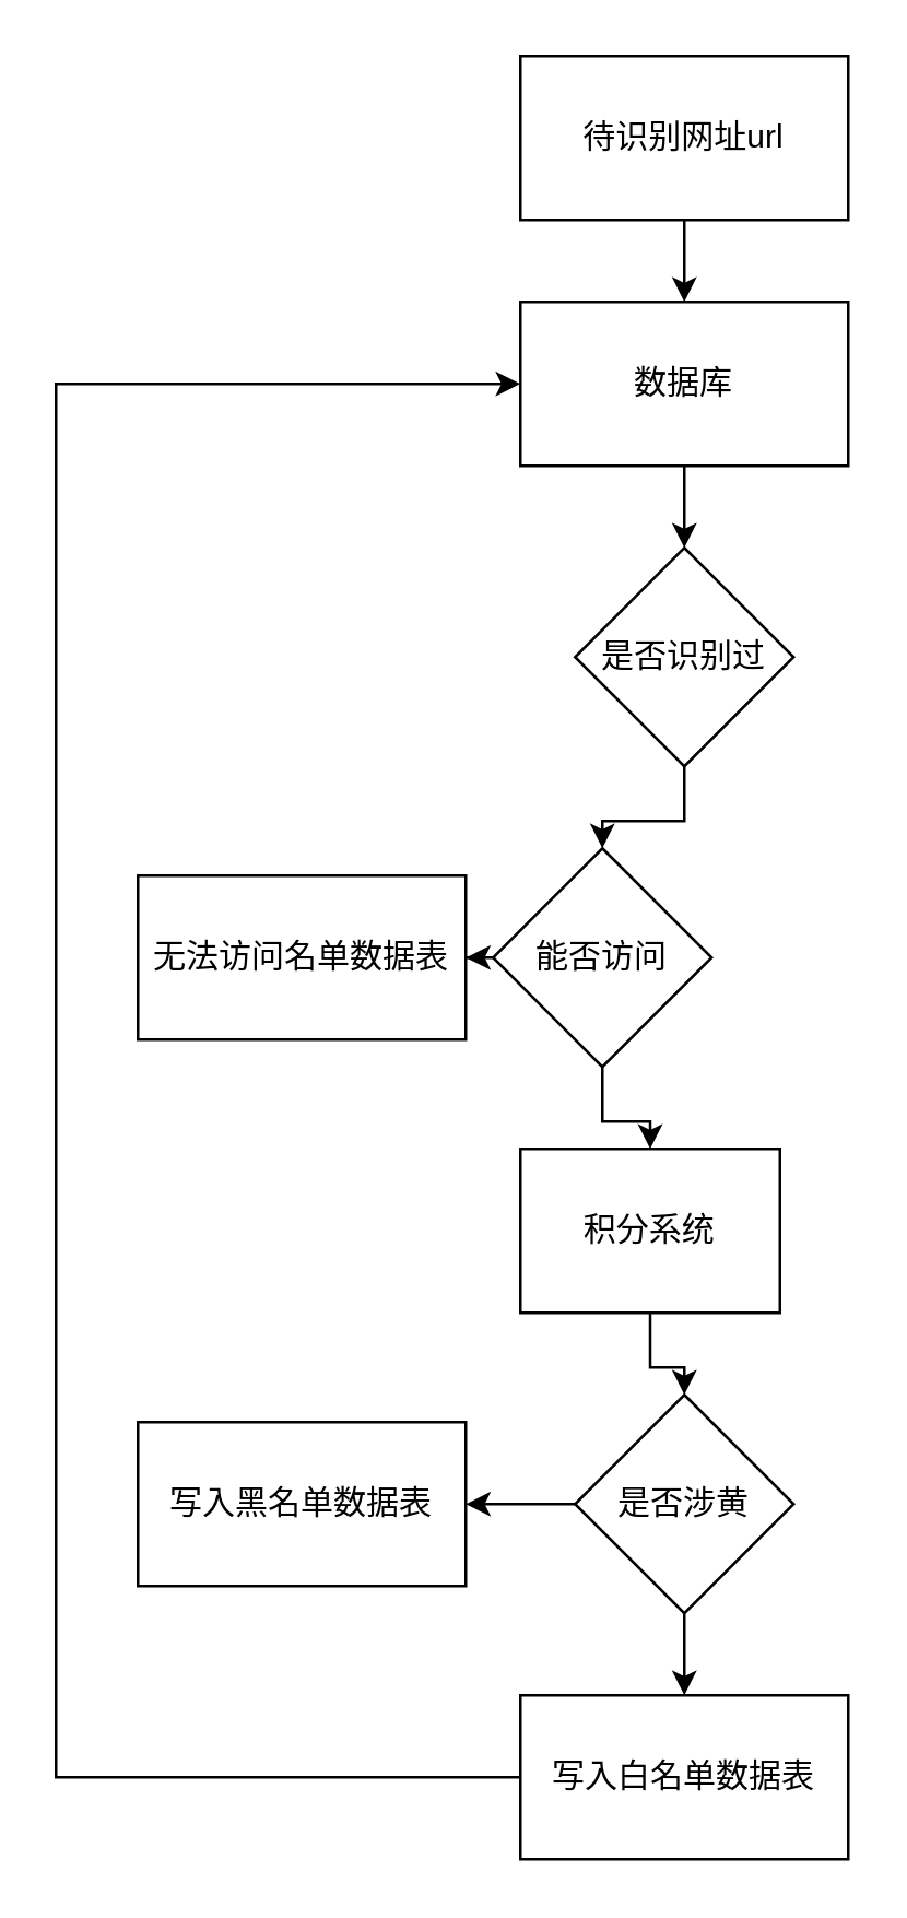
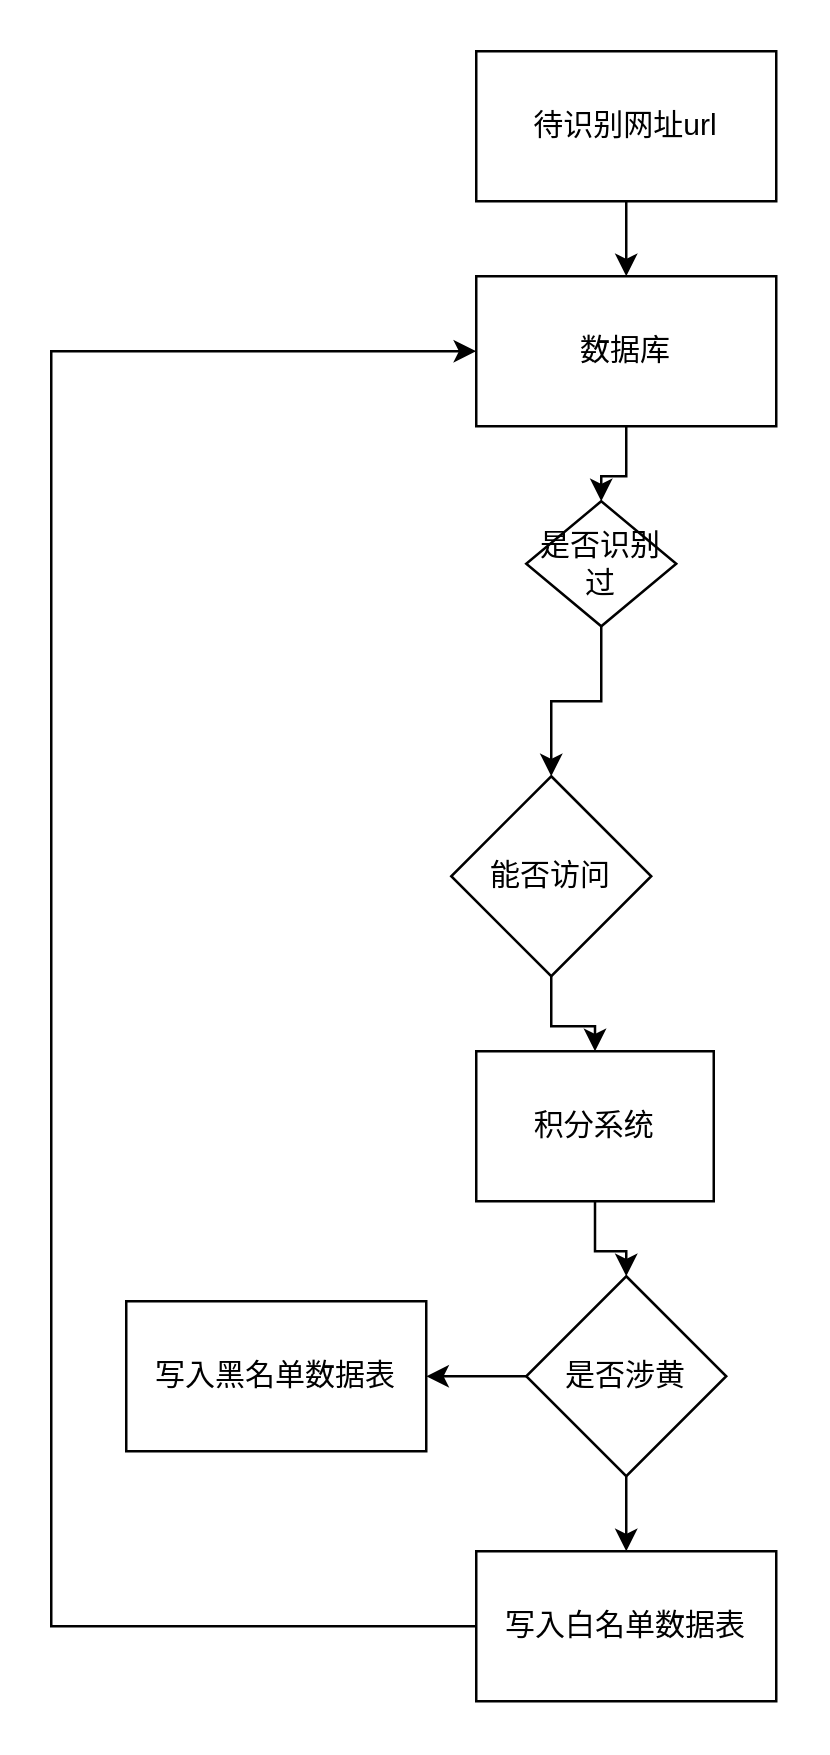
- <mxCell id="7" value="是否识别过" style="rhombus;whiteSpace=wrap;html=1;rounded=0;" vertex="1" parent="1"><mxGeometry x="210" y="200" width="80" height="80" as="geometry" /></mxCell>
+ <mxCell id="7" value="是否识别过" style="rhombus;whiteSpace=wrap;html=1;rounded=0;" vertex="1" parent="1"><mxGeometry x="210" y="200" width="60" height="50" as="geometry" /></mxCell>
- <mxCell id="11" value="无法访问名单数据表" style="whiteSpace=wrap;html=1;rounded=0;" vertex="1" parent="1"><mxGeometry x="50" y="320" width="120" height="60" as="geometry" /></mxCell>
- <mxCell id="8" value="" style="edgeStyle=orthogonalEdgeStyle;rounded=0;orthogonalLoop=1;jettySize=auto;html=1;" edge="1" parent="1" source="10" target="11"><mxGeometry relative="1" as="geometry" /></mxCell>
